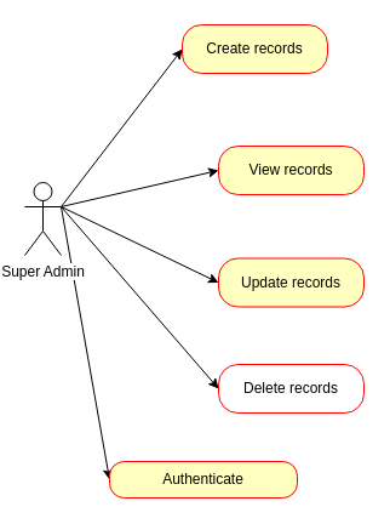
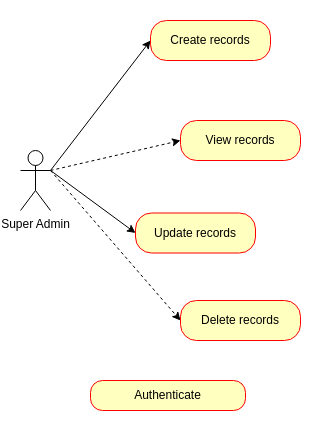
- <mxCell id="3" style="edgeStyle=none;rounded=0;orthogonalLoop=1;jettySize=auto;html=1;exitX=1;exitY=0.333;exitDx=0;exitDy=0;exitPerimeter=0;entryX=0;entryY=0.5;entryDx=0;entryDy=0;" edge="1" parent="1" source="7" target="8"><mxGeometry relative="1" as="geometry" /></mxCell>
+ <mxCell id="3" style="edgeStyle=none;rounded=0;orthogonalLoop=1;jettySize=auto;html=1;exitX=1;exitY=0.333;exitDx=0;exitDy=0;exitPerimeter=0;entryX=0;entryY=0.5;entryDx=0;entryDy=0;dashed=1;" edge="1" parent="1" source="7" target="8"><mxGeometry relative="1" as="geometry" /></mxCell>
- <mxCell id="10" value="Update records" style="rounded=1;whiteSpace=wrap;html=1;arcSize=40;fontColor=#000000;fillColor=#ffffc0;strokeColor=#ff0000;" vertex="1" parent="1"><mxGeometry x="180" y="212.5" width="120" height="40" as="geometry" /></mxCell>
+ <mxCell id="10" value="Update records" style="rounded=1;whiteSpace=wrap;html=1;arcSize=40;fontColor=#000000;fillColor=#ffffc0;strokeColor=#ff0000;" vertex="1" parent="1"><mxGeometry x="135" y="212.5" width="120" height="40" as="geometry" /></mxCell>
- <mxCell id="6" style="edgeStyle=none;rounded=0;orthogonalLoop=1;jettySize=auto;html=1;exitX=1;exitY=0.333;exitDx=0;exitDy=0;exitPerimeter=0;entryX=0;entryY=0.5;entryDx=0;entryDy=0;" edge="1" parent="1" source="7" target="11"><mxGeometry relative="1" as="geometry" /></mxCell>
+ <mxCell id="6" style="edgeStyle=none;rounded=0;orthogonalLoop=1;jettySize=auto;html=1;exitX=1;exitY=0.333;exitDx=0;exitDy=0;exitPerimeter=0;entryX=0;entryY=0.5;entryDx=0;entryDy=0;dashed=1;" edge="1" parent="1" source="7" target="11"><mxGeometry relative="1" as="geometry" /></mxCell>
- <mxCell id="2" style="rounded=0;orthogonalLoop=1;jettySize=auto;html=1;exitX=1;exitY=0.333;exitDx=0;exitDy=0;exitPerimeter=0;entryX=0;entryY=0.5;entryDx=0;entryDy=0;" edge="1" parent="1" source="7" target="9"><mxGeometry relative="1" as="geometry" /></mxCell>
- <mxCell id="11" value="Delete records" style="rounded=1;whiteSpace=wrap;html=1;arcSize=40;fontColor=#000000;fillColor=#ffffff;strokeColor=#ff0000;" vertex="1" parent="1"><mxGeometry x="180" y="300" width="120" height="40" as="geometry" /></mxCell>
+ <mxCell id="11" value="Delete records" style="rounded=1;whiteSpace=wrap;html=1;arcSize=40;fontColor=#000000;fillColor=#ffffc0;strokeColor=#ff0000;" vertex="1" parent="1"><mxGeometry x="180" y="300" width="120" height="40" as="geometry" /></mxCell>
